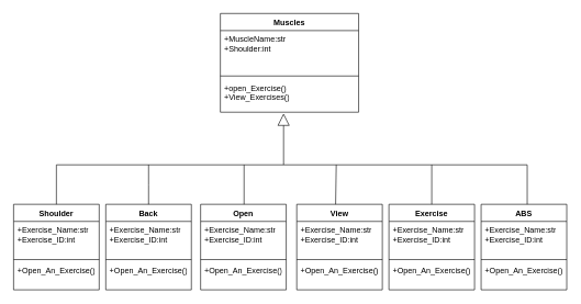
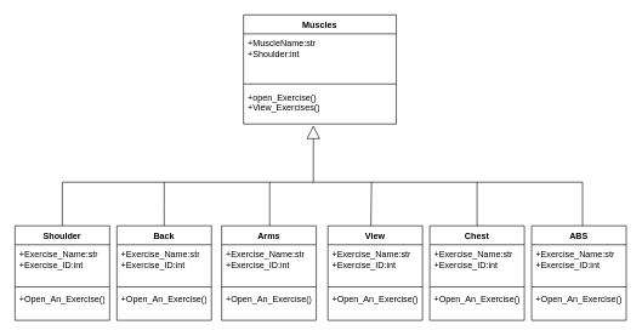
- <mxCell id="15" value="Open" style="swimlane;fontStyle=1;align=center;verticalAlign=top;childLayout=stackLayout;horizontal=1;startSize=26;horizontalStack=0;resizeParent=1;resizeParentMax=0;resizeLast=0;collapsible=1;marginBottom=0;whiteSpace=wrap;html=1;" parent="1" vertex="1"><mxGeometry x="304" y="310" width="130" height="130" as="geometry"><mxRectangle x="160" y="130" width="100" height="30" as="alternateBounds" /></mxGeometry></mxCell>
+ <mxCell id="15" value="Arms" style="swimlane;fontStyle=1;align=center;verticalAlign=top;childLayout=stackLayout;horizontal=1;startSize=26;horizontalStack=0;resizeParent=1;resizeParentMax=0;resizeLast=0;collapsible=1;marginBottom=0;whiteSpace=wrap;html=1;" parent="1" vertex="1"><mxGeometry x="304" y="310" width="130" height="130" as="geometry"><mxRectangle x="160" y="130" width="100" height="30" as="alternateBounds" /></mxGeometry></mxCell>
- <mxCell id="23" value="Exercise" style="swimlane;fontStyle=1;align=center;verticalAlign=top;childLayout=stackLayout;horizontal=1;startSize=26;horizontalStack=0;resizeParent=1;resizeParentMax=0;resizeLast=0;collapsible=1;marginBottom=0;whiteSpace=wrap;html=1;" parent="1" vertex="1"><mxGeometry x="590" y="310" width="130" height="130" as="geometry"><mxRectangle x="160" y="130" width="100" height="30" as="alternateBounds" /></mxGeometry></mxCell>
+ <mxCell id="23" value="Chest" style="swimlane;fontStyle=1;align=center;verticalAlign=top;childLayout=stackLayout;horizontal=1;startSize=26;horizontalStack=0;resizeParent=1;resizeParentMax=0;resizeLast=0;collapsible=1;marginBottom=0;whiteSpace=wrap;html=1;" parent="1" vertex="1"><mxGeometry x="590" y="310" width="130" height="130" as="geometry"><mxRectangle x="160" y="130" width="100" height="30" as="alternateBounds" /></mxGeometry></mxCell>
